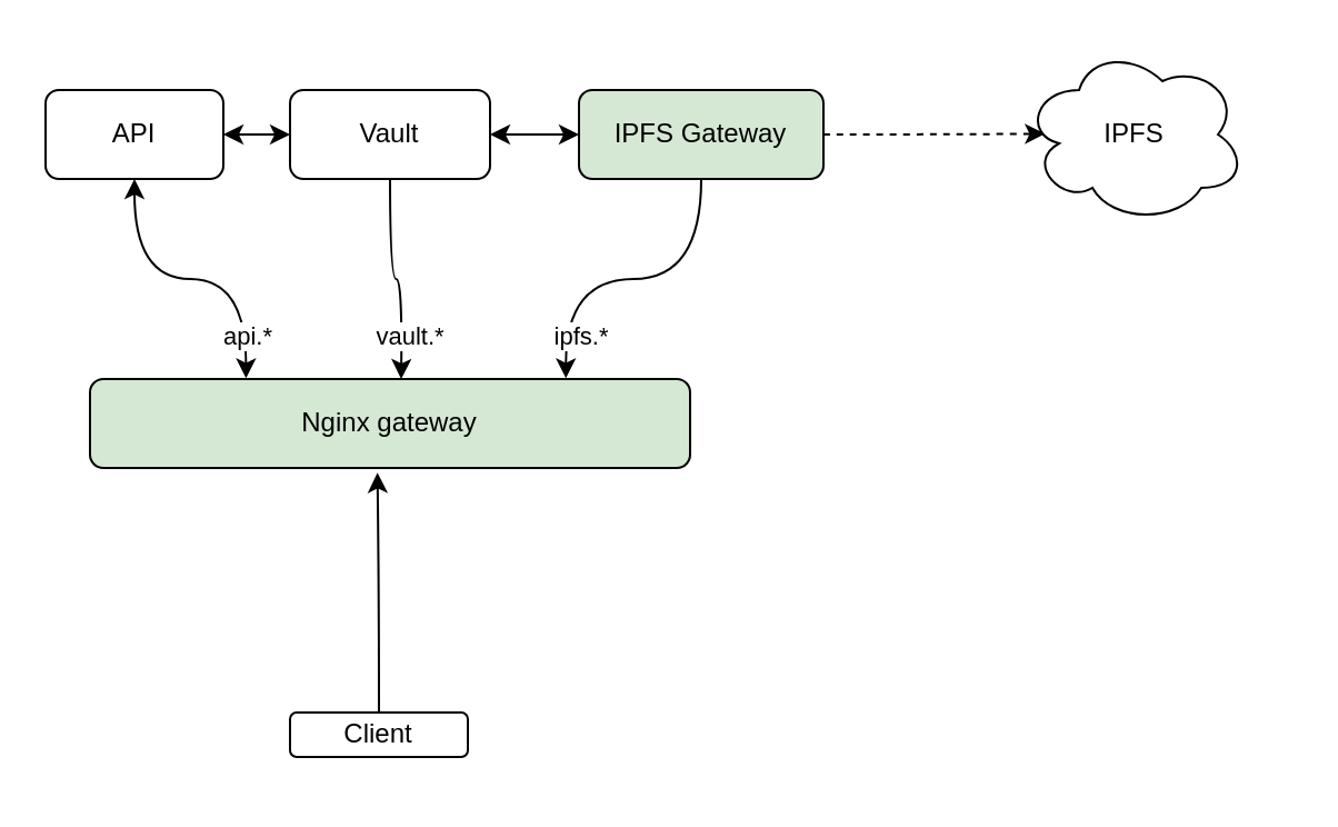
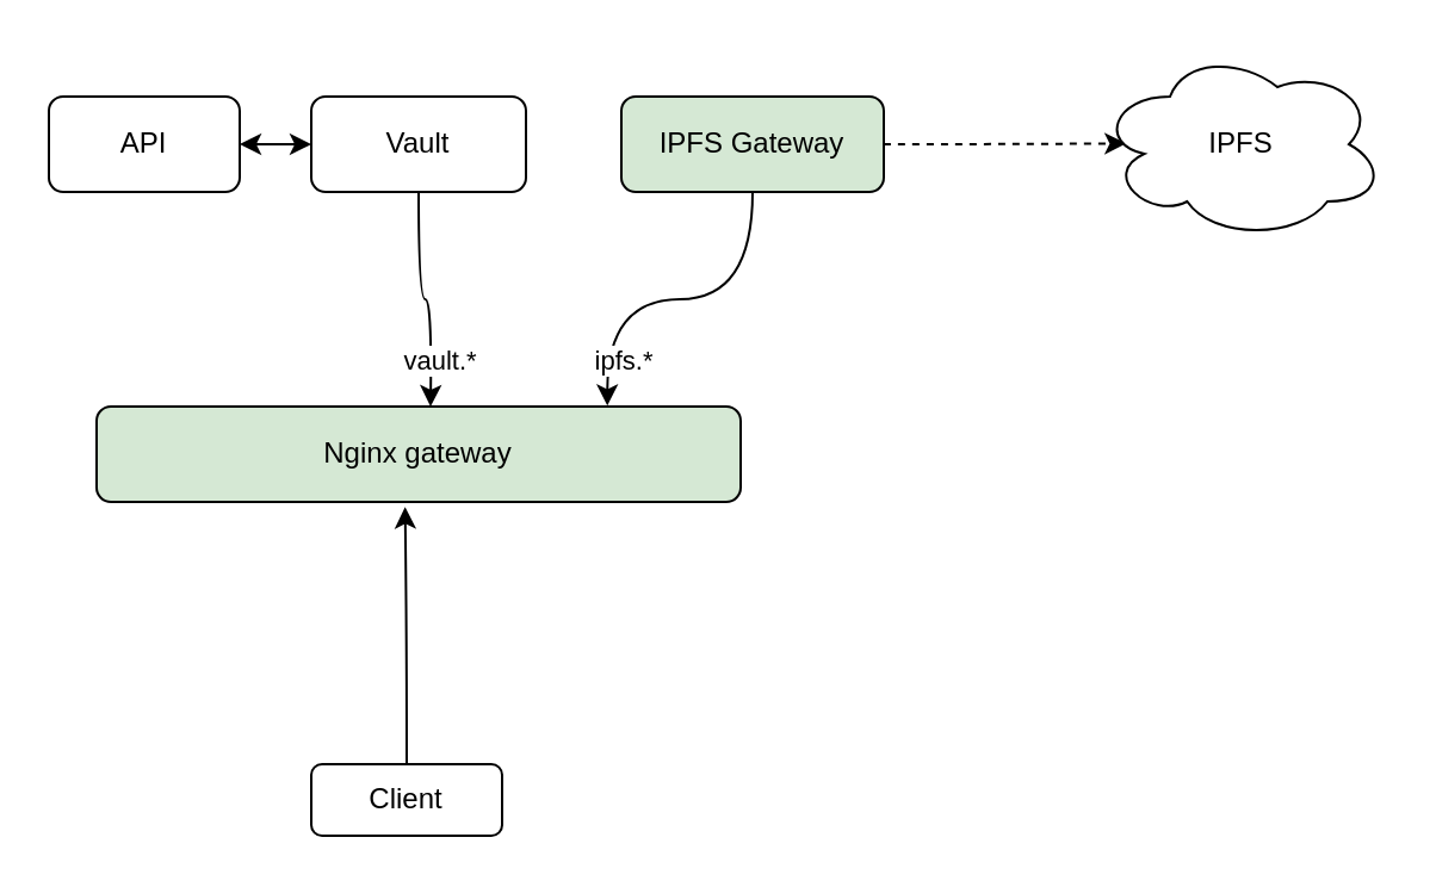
- <mxCell id="11" style="edgeStyle=orthogonalEdgeStyle;curved=1;rounded=0;orthogonalLoop=1;jettySize=auto;html=1;exitX=1;exitY=0.5;exitDx=0;exitDy=0;entryX=0;entryY=0.5;entryDx=0;entryDy=0;strokeColor=#000000;startArrow=classic;startFill=1;" edge="1" parent="1" source="12" target="16"><mxGeometry relative="1" as="geometry" /></mxCell>
- <mxCell id="17" value="IPFS" style="ellipse;shape=cloud;whiteSpace=wrap;html=1;" vertex="1" parent="1"><mxGeometry x="460" y="20" width="100" height="80" as="geometry" /></mxCell>
+ <mxCell id="17" value="IPFS" style="ellipse;shape=cloud;whiteSpace=wrap;html=1;" vertex="1" parent="1"><mxGeometry x="460" y="20" width="120" height="80" as="geometry" /></mxCell>
- <mxCell id="5" style="edgeStyle=orthogonalEdgeStyle;curved=1;rounded=0;orthogonalLoop=1;jettySize=auto;html=1;exitX=0.5;exitY=1;exitDx=0;exitDy=0;entryX=0.26;entryY=-0.008;entryDx=0;entryDy=0;entryPerimeter=0;strokeColor=#000000;startArrow=classic;startFill=1;" edge="1" parent="1" source="8" target="2"><mxGeometry relative="1" as="geometry" /></mxCell>
- <mxCell id="6" value="&lt;div&gt;api.*&lt;/div&gt;" style="edgeLabel;html=1;align=center;verticalAlign=middle;resizable=0;points=[];" vertex="1" connectable="0" parent="5"><mxGeometry x="0.144" y="-4" relative="1" as="geometry"><mxPoint x="15" y="21" as="offset" /></mxGeometry></mxCell>
- <mxCell id="4" value="&lt;div&gt;Client&lt;/div&gt;" style="rounded=1;whiteSpace=wrap;html=1;" vertex="1" parent="1"><mxGeometry x="130" y="320" width="80" height="20" as="geometry" /></mxCell>
+ <mxCell id="4" value="&lt;div&gt;Client&lt;/div&gt;" style="rounded=1;whiteSpace=wrap;html=1;" vertex="1" parent="1"><mxGeometry x="130" y="320" width="80" height="30" as="geometry" /></mxCell>
